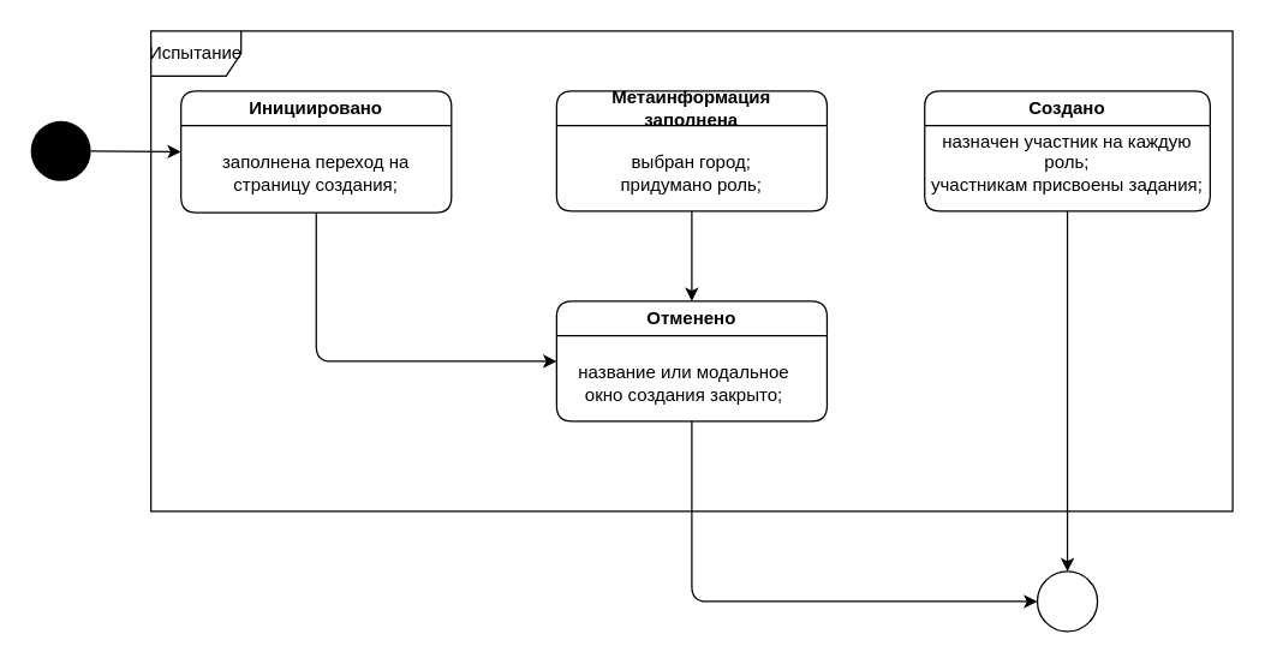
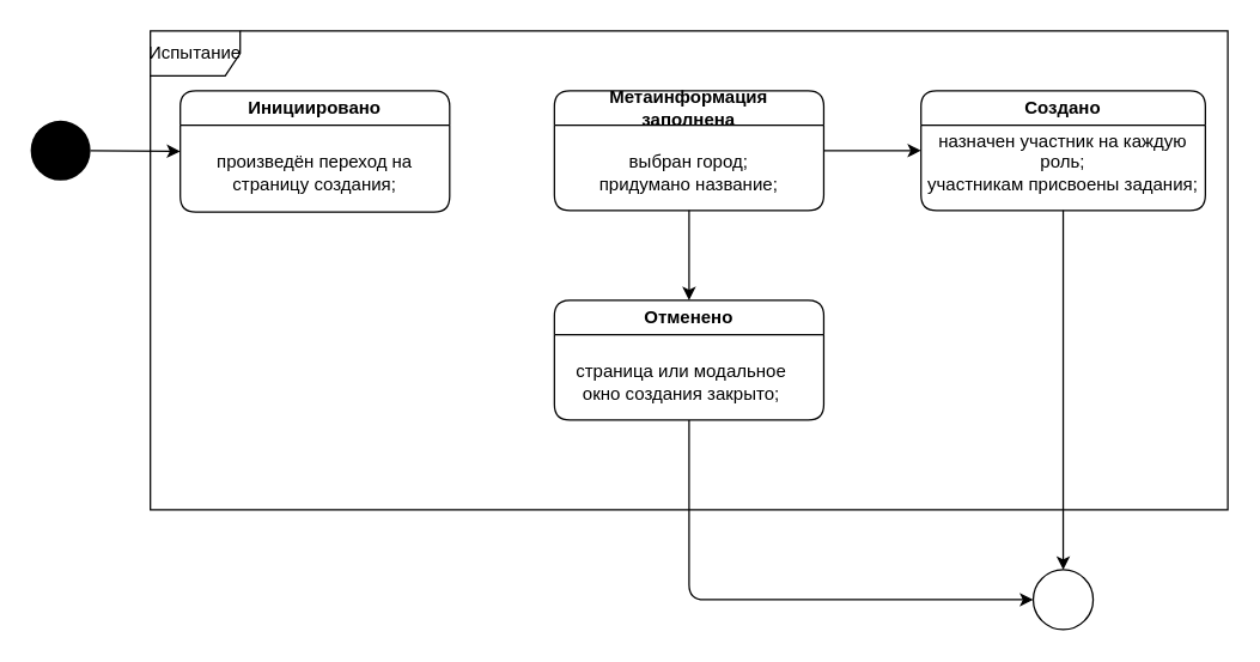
+ <mxCell id="8" style="edgeStyle=none;html=1;exitX=1;exitY=0.5;exitDx=0;exitDy=0;entryX=0;entryY=0.5;entryDx=0;entryDy=0;" edge="1" parent="1" source="9" target="12"><mxGeometry relative="1" as="geometry" /></mxCell>
- <mxCell id="17" value="заполнена переход на страницу создания;" style="text;html=1;strokeColor=none;fillColor=none;align=center;verticalAlign=middle;whiteSpace=wrap;rounded=0;" vertex="1" parent="1"><mxGeometry x="135" y="100" width="150" height="30" as="geometry" /></mxCell>
+ <mxCell id="17" value="произведён переход на страницу создания;" style="text;html=1;strokeColor=none;fillColor=none;align=center;verticalAlign=middle;whiteSpace=wrap;rounded=0;" vertex="1" parent="1"><mxGeometry x="135" y="100" width="150" height="30" as="geometry" /></mxCell>
- <mxCell id="10" value="выбран город;&lt;br&gt;придумано роль;" style="text;html=1;strokeColor=none;fillColor=none;align=center;verticalAlign=middle;whiteSpace=wrap;rounded=0;" vertex="1" parent="9"><mxGeometry x="15" y="40" width="150" height="30" as="geometry" /></mxCell>
+ <mxCell id="10" value="выбран город;&lt;br&gt;придумано название;" style="text;html=1;strokeColor=none;fillColor=none;align=center;verticalAlign=middle;whiteSpace=wrap;rounded=0;" vertex="1" parent="9"><mxGeometry x="15" y="40" width="150" height="30" as="geometry" /></mxCell>
- <mxCell id="5" style="edgeStyle=none;html=1;exitX=0.5;exitY=1;exitDx=0;exitDy=0;entryX=0;entryY=0.5;entryDx=0;entryDy=0;" edge="1" parent="1" source="6" target="15"><mxGeometry relative="1" as="geometry"><Array as="points"><mxPoint x="210" y="240" /></Array></mxGeometry></mxCell>
- <mxCell id="18" value="название или модальное окно создания закрыто;" style="text;html=1;strokeColor=none;fillColor=none;align=center;verticalAlign=middle;whiteSpace=wrap;rounded=0;" vertex="1" parent="1"><mxGeometry x="380" y="240" width="150" height="30" as="geometry" /></mxCell>
+ <mxCell id="18" value="страница или модальное окно создания закрыто;" style="text;html=1;strokeColor=none;fillColor=none;align=center;verticalAlign=middle;whiteSpace=wrap;rounded=0;" vertex="1" parent="1"><mxGeometry x="380" y="240" width="150" height="30" as="geometry" /></mxCell>
